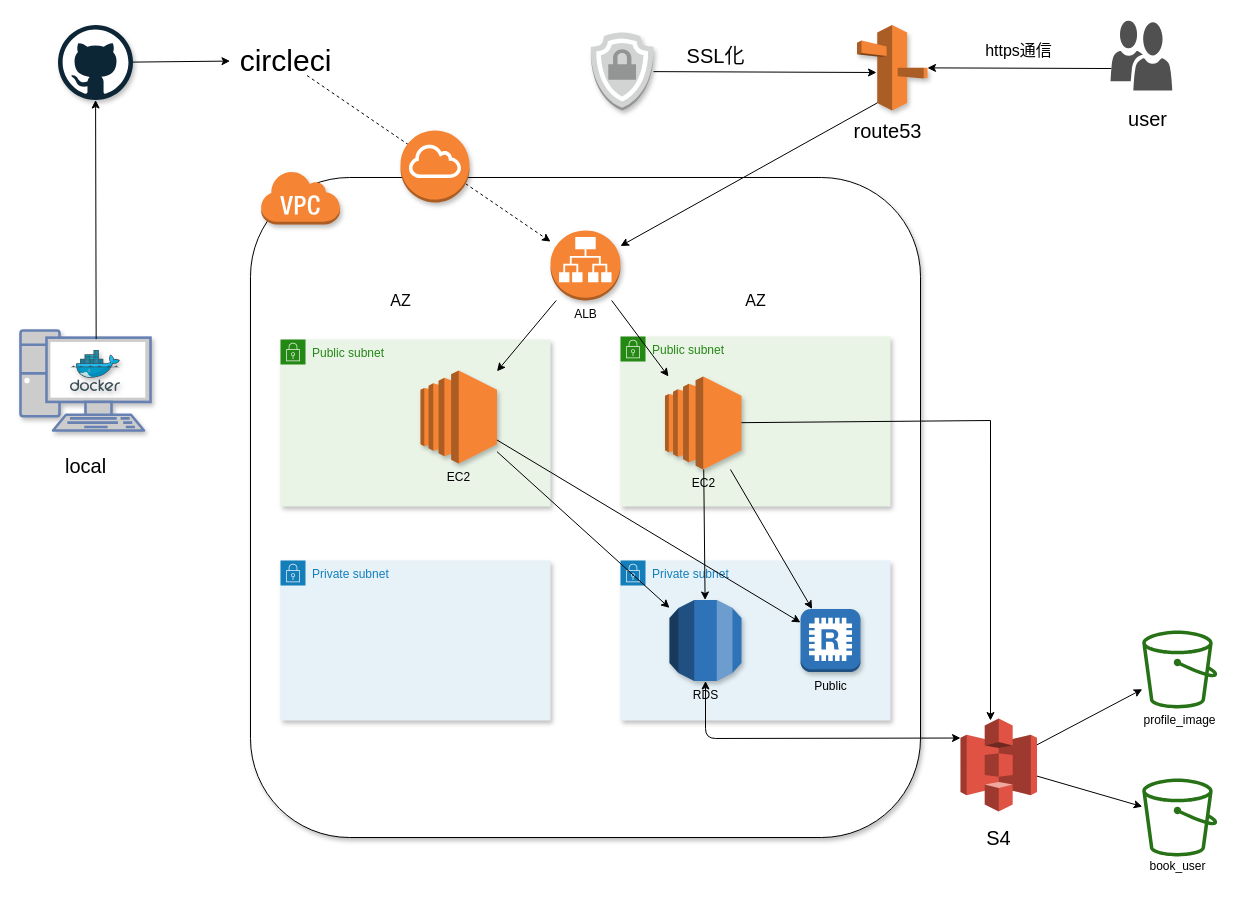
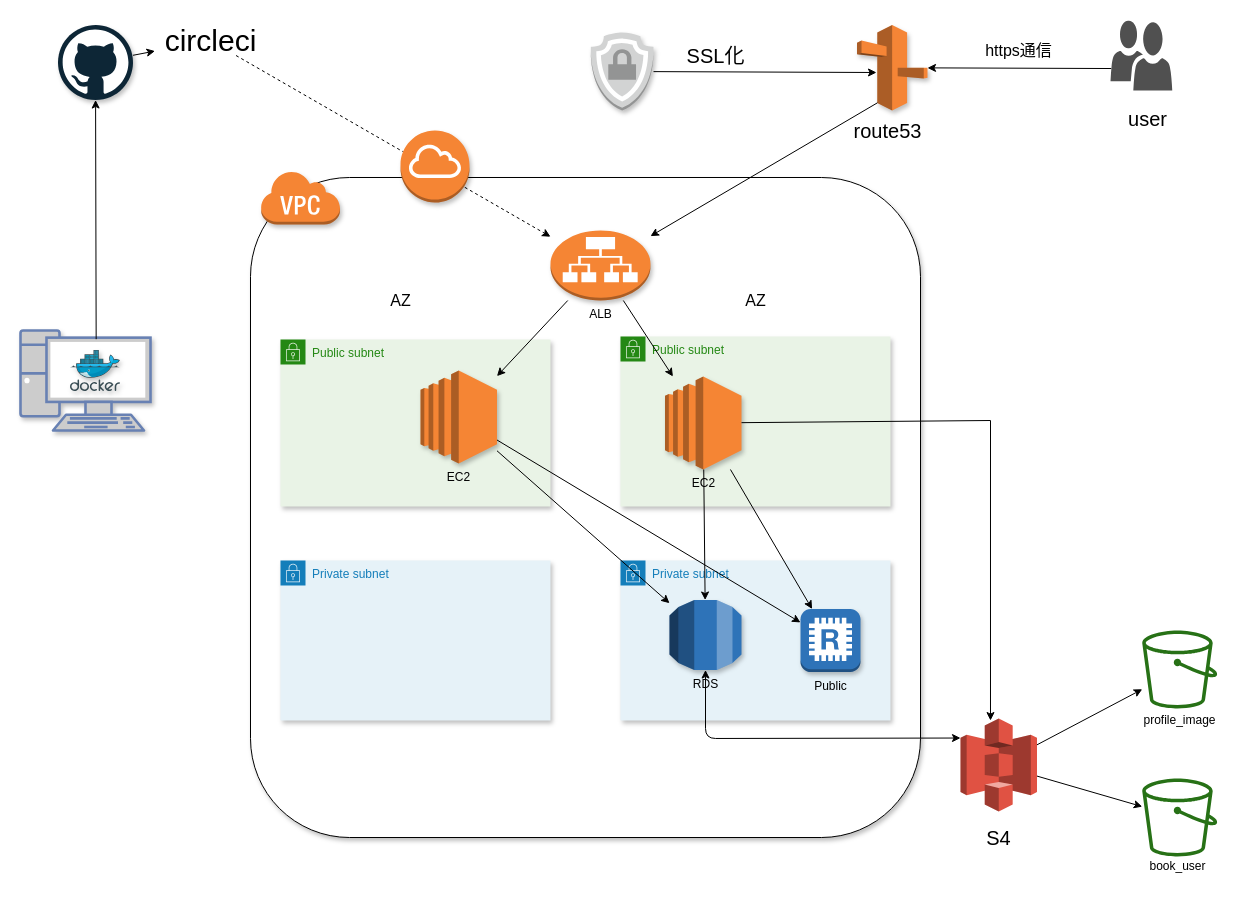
- <mxCell id="42" value="&lt;font style=&quot;font-size: 30px&quot;&gt;circleci&lt;/font&gt;" style="text;html=1;align=center;verticalAlign=middle;resizable=0;points=[];autosize=1;fontSize=16;" vertex="1" parent="1"><mxGeometry x="229.5" y="45" width="110" height="30" as="geometry" /></mxCell>
+ <mxCell id="42" value="&lt;font style=&quot;font-size: 30px&quot;&gt;circleci&lt;/font&gt;" style="text;html=1;align=center;verticalAlign=middle;resizable=0;points=[];autosize=1;fontSize=16;" vertex="1" parent="1"><mxGeometry x="154.5" y="25" width="110" height="30" as="geometry" /></mxCell>
- <mxCell id="21" value="ALB&lt;br&gt;" style="outlineConnect=0;dashed=0;verticalLabelPosition=bottom;verticalAlign=top;align=center;html=1;shape=mxgraph.aws3.application_load_balancer;fillColor=#F58534;gradientColor=none;shadow=1;strokeWidth=1;" vertex="1" parent="1"><mxGeometry x="550" y="230" width="70" height="70" as="geometry" /></mxCell>
+ <mxCell id="21" value="ALB&lt;br&gt;" style="outlineConnect=0;dashed=0;verticalLabelPosition=bottom;verticalAlign=top;align=center;html=1;shape=mxgraph.aws3.application_load_balancer;fillColor=#F58534;gradientColor=none;shadow=1;strokeWidth=1;" vertex="1" parent="1"><mxGeometry x="550" y="230" width="100" height="70" as="geometry" /></mxCell>
- <mxCell id="48" value="&lt;font style=&quot;font-size: 20px&quot;&gt;local&lt;/font&gt;" style="text;html=1;align=center;verticalAlign=middle;resizable=0;points=[];autosize=1;fontSize=16;" vertex="1" parent="1"><mxGeometry x="55" y="450" width="60" height="30" as="geometry" /></mxCell>
- <mxCell id="19" value="RDS&lt;br&gt;" style="outlineConnect=0;dashed=0;verticalLabelPosition=bottom;verticalAlign=top;align=center;html=1;shape=mxgraph.aws3.rds;fillColor=#2E73B8;gradientColor=none;shadow=1;strokeWidth=1;" vertex="1" parent="1"><mxGeometry x="669" y="599.5" width="72" height="81" as="geometry" /></mxCell>
+ <mxCell id="19" value="RDS&lt;br&gt;" style="outlineConnect=0;dashed=0;verticalLabelPosition=bottom;verticalAlign=top;align=center;html=1;shape=mxgraph.aws3.rds;fillColor=#2E73B8;gradientColor=none;shadow=1;strokeWidth=1;" vertex="1" parent="1"><mxGeometry x="669" y="599.5" width="72" height="70" as="geometry" /></mxCell>
